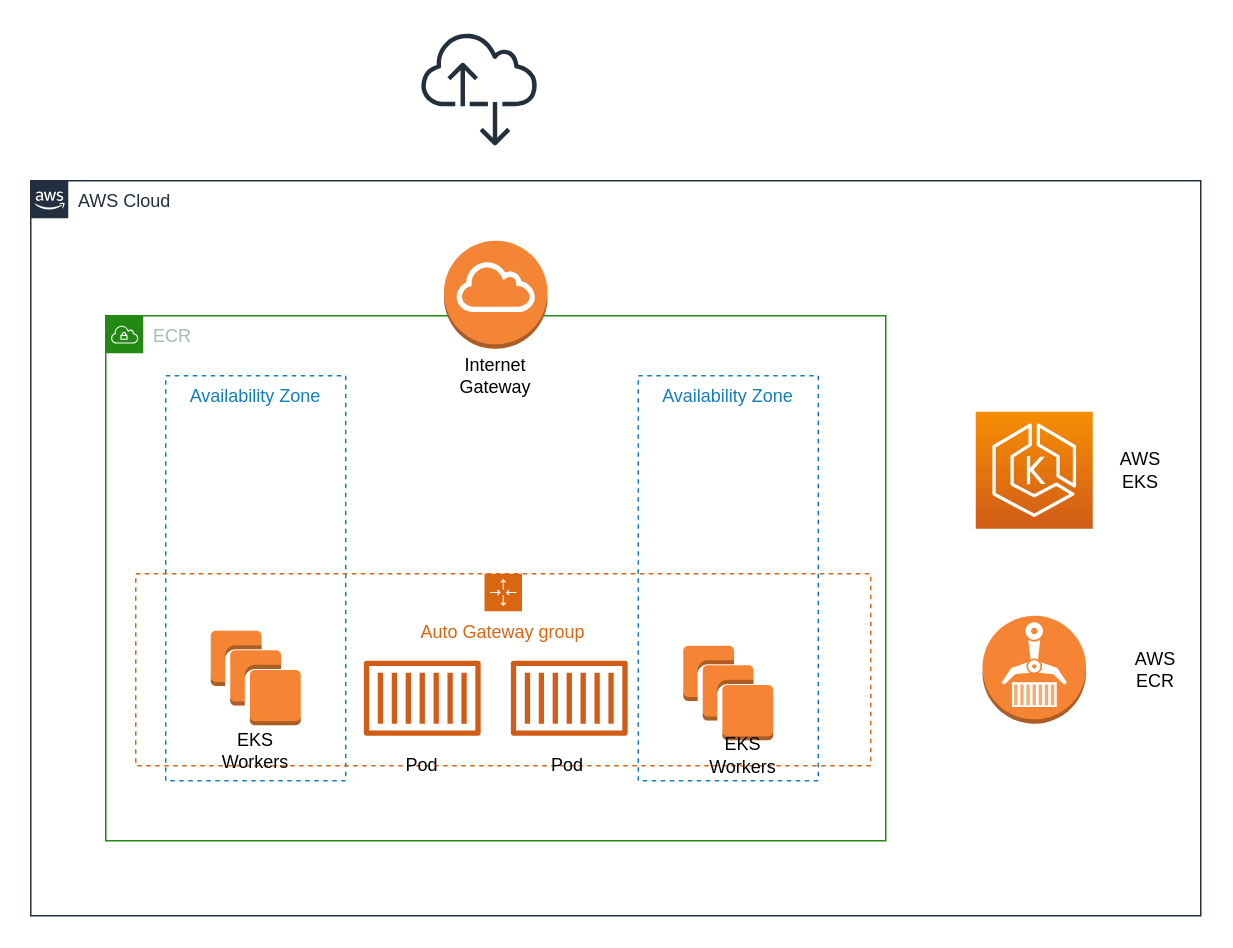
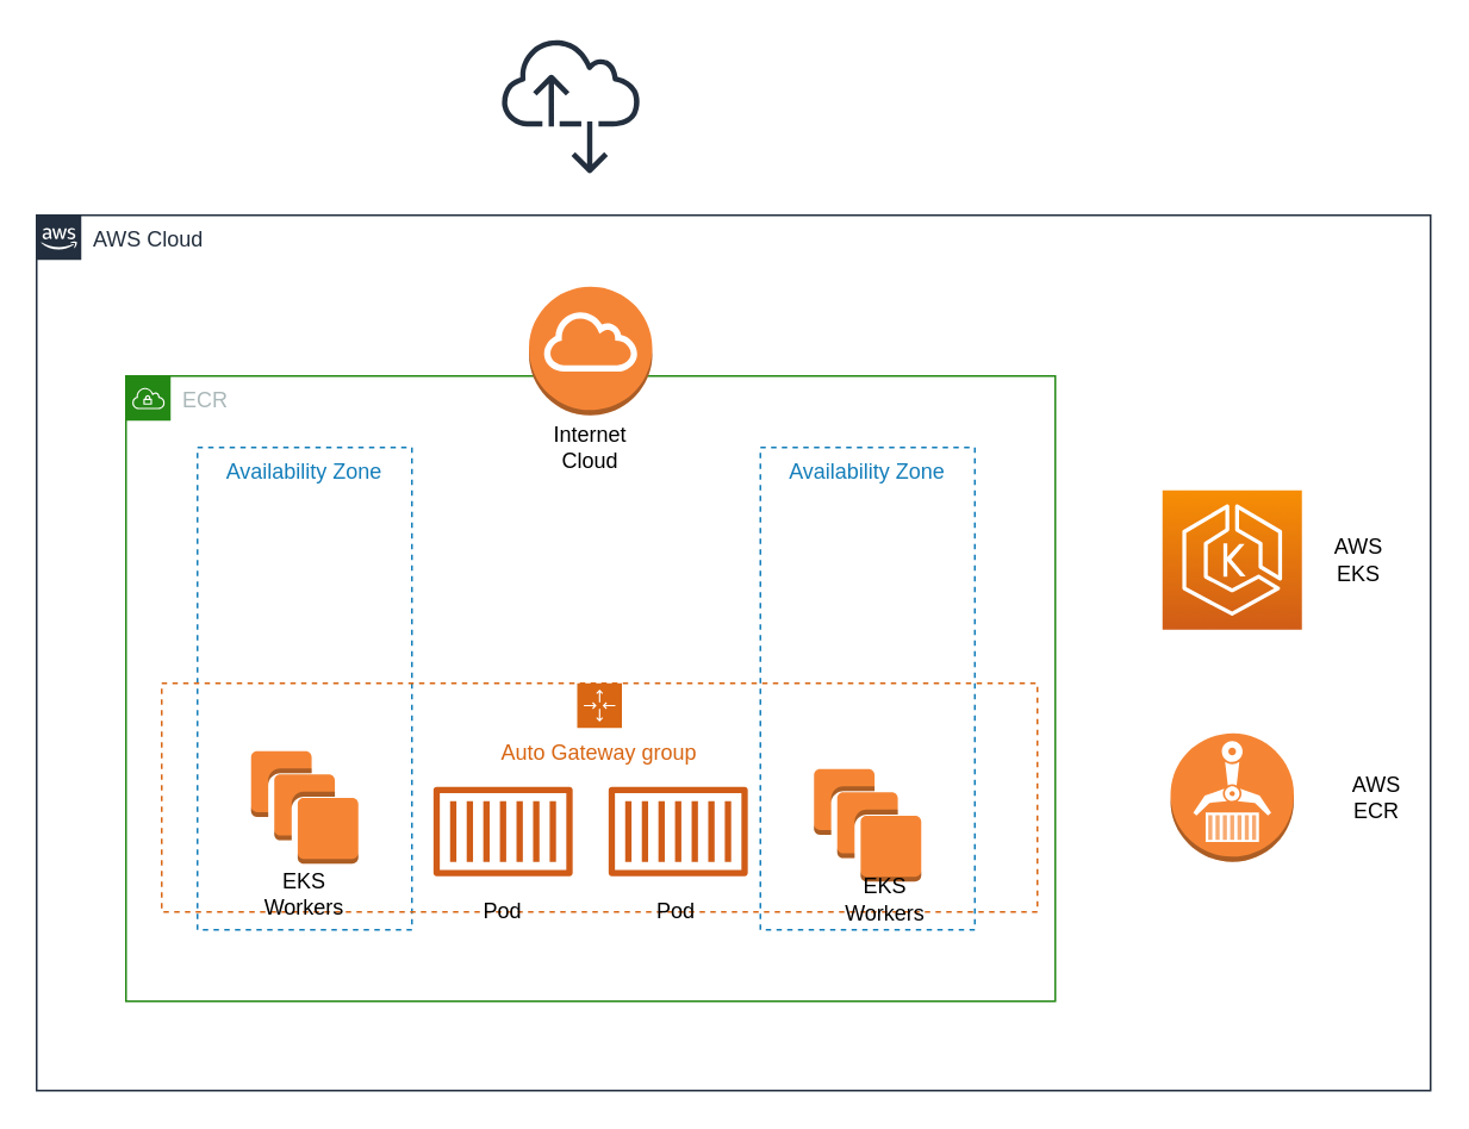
- <mxCell id="19" value="Internet Gateway" style="text;html=1;strokeColor=none;fillColor=none;align=center;verticalAlign=middle;whiteSpace=wrap;rounded=0;" vertex="1" parent="1"><mxGeometry x="310" y="240" width="40" height="20" as="geometry" /></mxCell>
+ <mxCell id="19" value="Internet Cloud" style="text;html=1;strokeColor=none;fillColor=none;align=center;verticalAlign=middle;whiteSpace=wrap;rounded=0;" vertex="1" parent="1"><mxGeometry x="310" y="240" width="40" height="20" as="geometry" /></mxCell>
